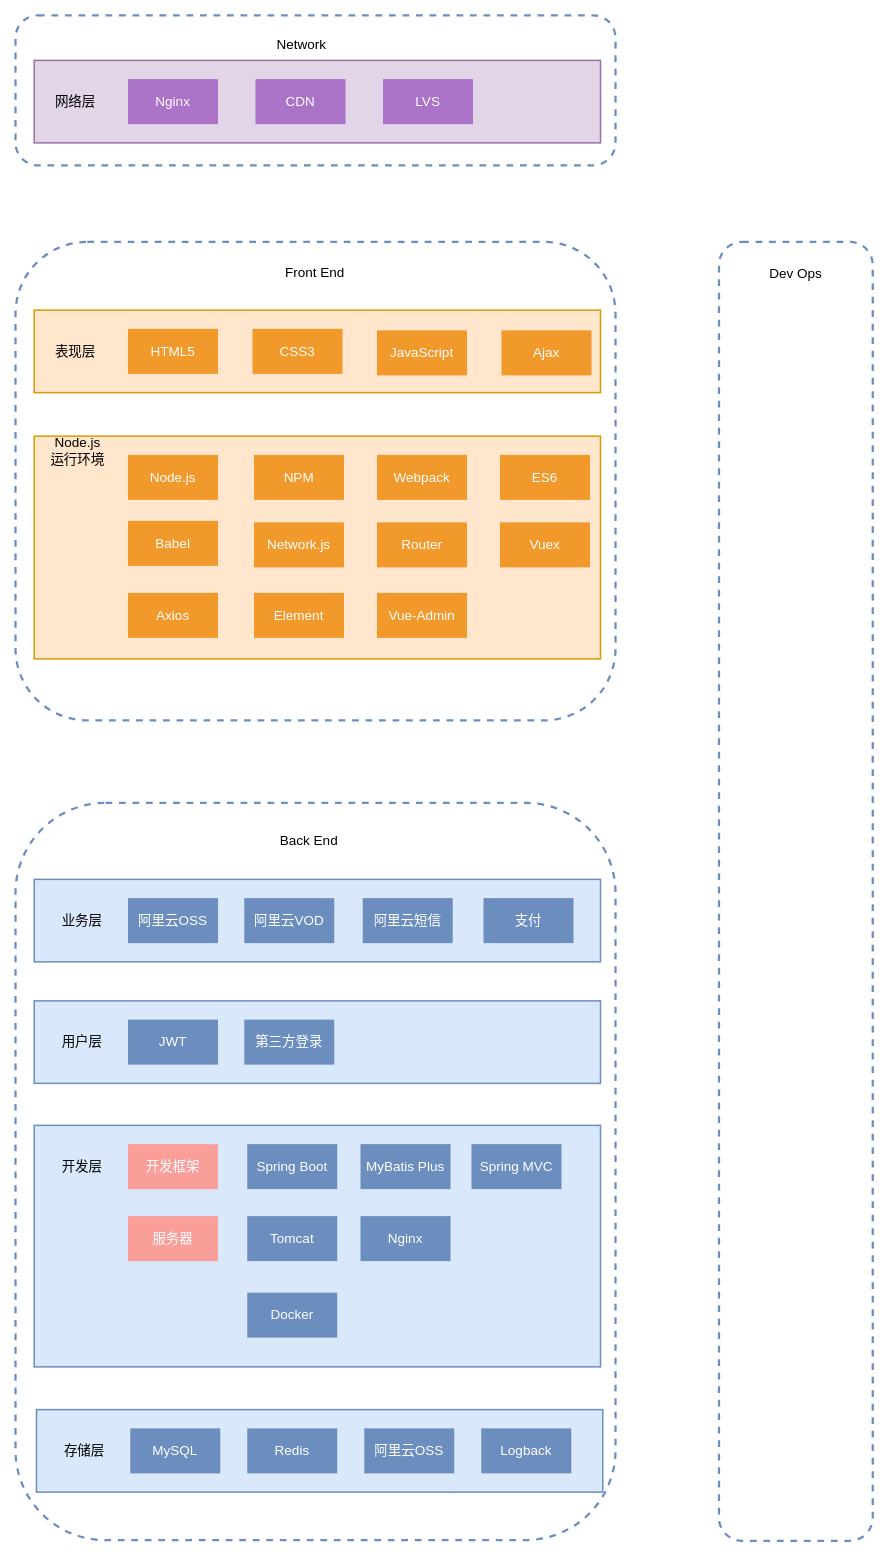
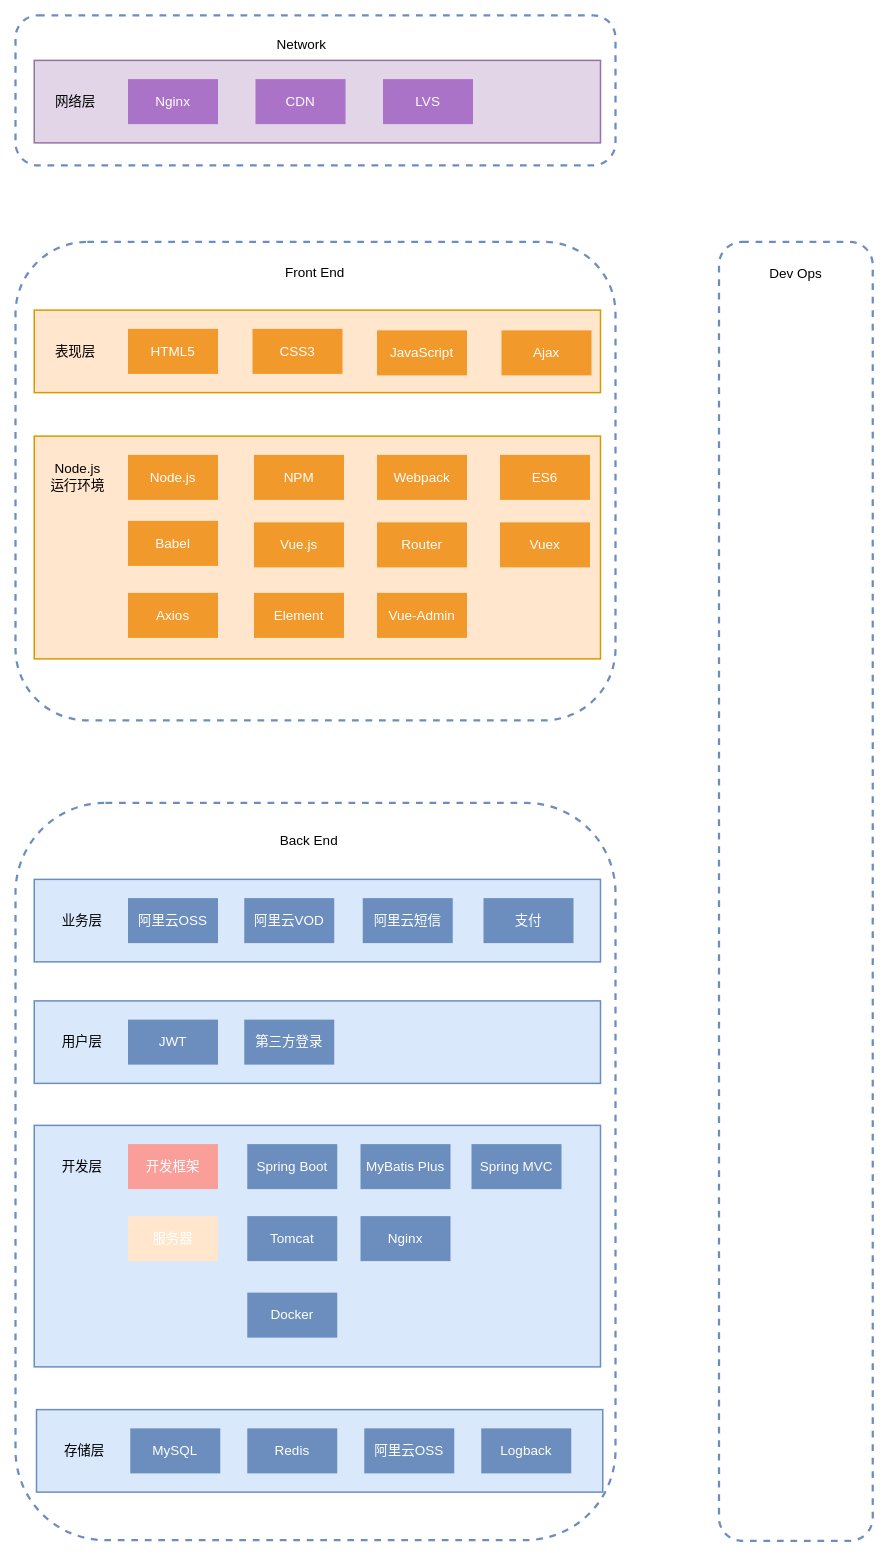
- <mxCell id="16" value="Node.js&lt;br&gt;运行环境" style="text;html=1;strokeColor=none;fillColor=none;align=center;verticalAlign=middle;whiteSpace=wrap;rounded=0;fontSize=18;" parent="1" vertex="1"><mxGeometry x="59" y="586" width="88" height="30" as="geometry" /></mxCell>
+ <mxCell id="16" value="Node.js&lt;br&gt;运行环境" style="text;html=1;strokeColor=none;fillColor=none;align=center;verticalAlign=middle;whiteSpace=wrap;rounded=0;fontSize=18;" parent="1" vertex="1"><mxGeometry x="59" y="621" width="88" height="30" as="geometry" /></mxCell>
- <mxCell id="22" value="Network.js" style="rounded=0;whiteSpace=wrap;html=1;fontSize=18;strokeWidth=3;fillColor=#f2992b;strokeColor=none;fontColor=#FFFFFF;" parent="1" vertex="1"><mxGeometry x="338" y="696" width="120" height="60" as="geometry" /></mxCell>
+ <mxCell id="22" value="Vue.js" style="rounded=0;whiteSpace=wrap;html=1;fontSize=18;strokeWidth=3;fillColor=#f2992b;strokeColor=none;fontColor=#FFFFFF;" parent="1" vertex="1"><mxGeometry x="338" y="696" width="120" height="60" as="geometry" /></mxCell>
- <mxCell id="47" value="服务器" style="rounded=0;whiteSpace=wrap;html=1;fontSize=18;strokeWidth=3;fillColor=#f99e99;strokeColor=none;fontColor=#FFFFFF;" vertex="1" parent="1"><mxGeometry x="170" y="1621" width="120" height="60" as="geometry" /></mxCell>
+ <mxCell id="47" value="服务器" style="rounded=0;whiteSpace=wrap;html=1;fontSize=18;strokeWidth=3;fillColor=#ffe6cc;strokeColor=none;fontColor=#FFFFFF;" vertex="1" parent="1"><mxGeometry x="170" y="1621" width="120" height="60" as="geometry" /></mxCell>
